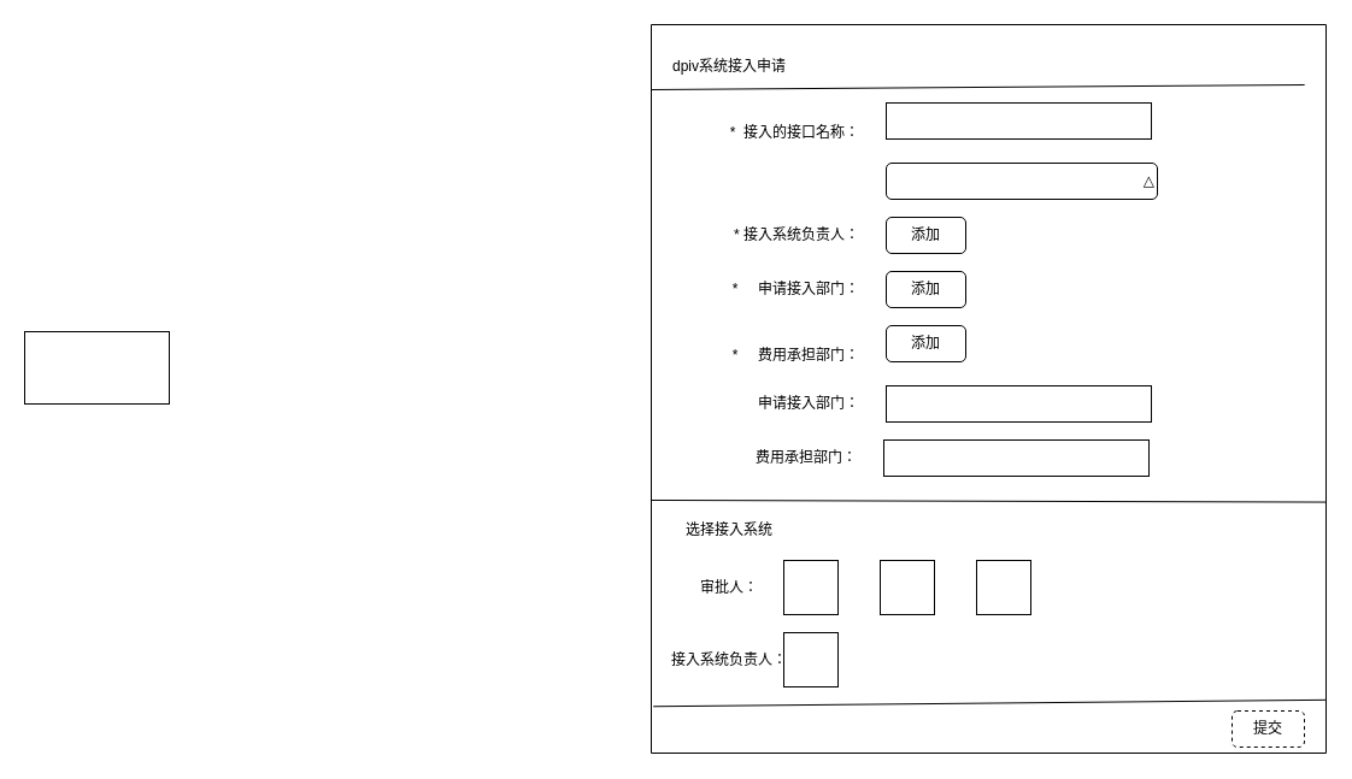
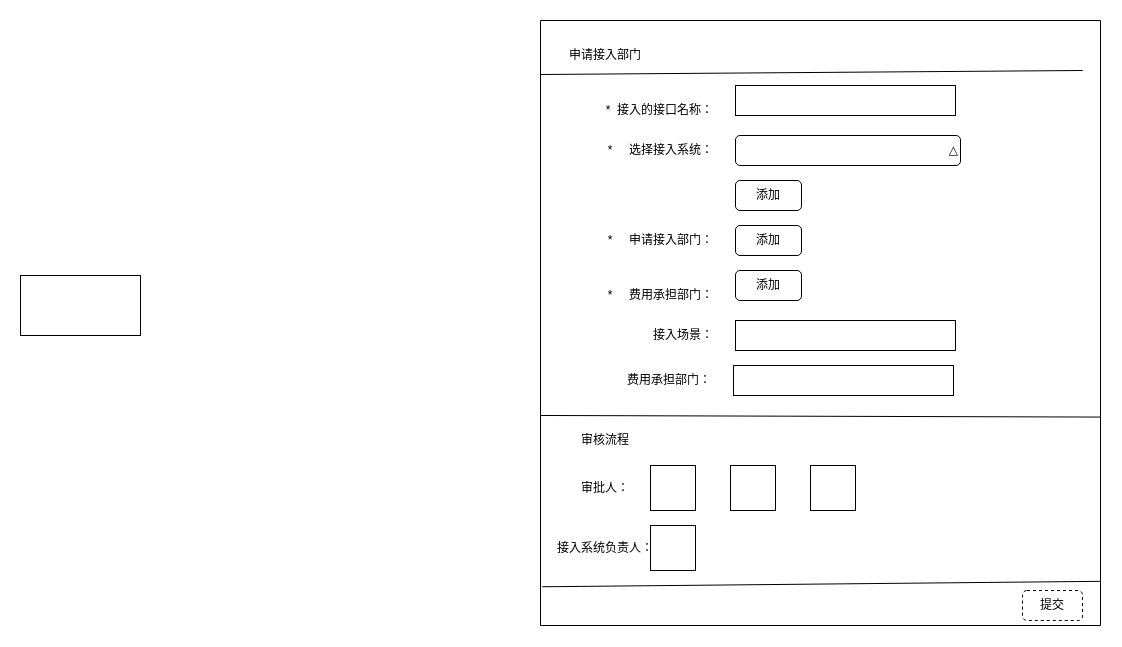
- <mxCell id="3" value="dpiv系统接入申请" style="text;html=1;strokeColor=none;fillColor=none;align=center;verticalAlign=middle;whiteSpace=wrap;rounded=0;" vertex="1" parent="2"><mxGeometry y="20" width="130" height="30" as="geometry" /></mxCell>
+ <mxCell id="3" value="申请接入部门" style="text;html=1;strokeColor=none;fillColor=none;align=center;verticalAlign=middle;whiteSpace=wrap;rounded=0;" vertex="1" parent="2"><mxGeometry y="20" width="130" height="30" as="geometry" /></mxCell>
+ <mxCell id="10" value="*&amp;nbsp; &amp;nbsp; &amp;nbsp;选择接入系统：" style="text;html=1;strokeColor=none;fillColor=none;align=right;verticalAlign=middle;whiteSpace=wrap;rounded=0;" vertex="1" parent="2"><mxGeometry x="45" y="115" width="130" height="30" as="geometry" /></mxCell>
- <mxCell id="12" value="* 接入系统负责人：" style="text;html=1;strokeColor=none;fillColor=none;align=right;verticalAlign=middle;whiteSpace=wrap;rounded=0;" vertex="1" parent="2"><mxGeometry x="45" y="160" width="130" height="30" as="geometry" /></mxCell>
- <mxCell id="14" value="申请接入部门：" style="text;html=1;strokeColor=none;fillColor=none;align=right;verticalAlign=middle;whiteSpace=wrap;rounded=0;" vertex="1" parent="2"><mxGeometry x="45" y="300" width="130" height="30" as="geometry" /></mxCell>
+ <mxCell id="14" value="接入场景：" style="text;html=1;strokeColor=none;fillColor=none;align=right;verticalAlign=middle;whiteSpace=wrap;rounded=0;" vertex="1" parent="2"><mxGeometry x="45" y="300" width="130" height="30" as="geometry" /></mxCell>
- <mxCell id="18" value="选择接入系统" style="text;html=1;strokeColor=none;fillColor=none;align=center;verticalAlign=middle;whiteSpace=wrap;rounded=0;" vertex="1" parent="2"><mxGeometry y="405" width="130" height="30" as="geometry" /></mxCell>
+ <mxCell id="18" value="审核流程" style="text;html=1;strokeColor=none;fillColor=none;align=center;verticalAlign=middle;whiteSpace=wrap;rounded=0;" vertex="1" parent="2"><mxGeometry y="405" width="130" height="30" as="geometry" /></mxCell>
